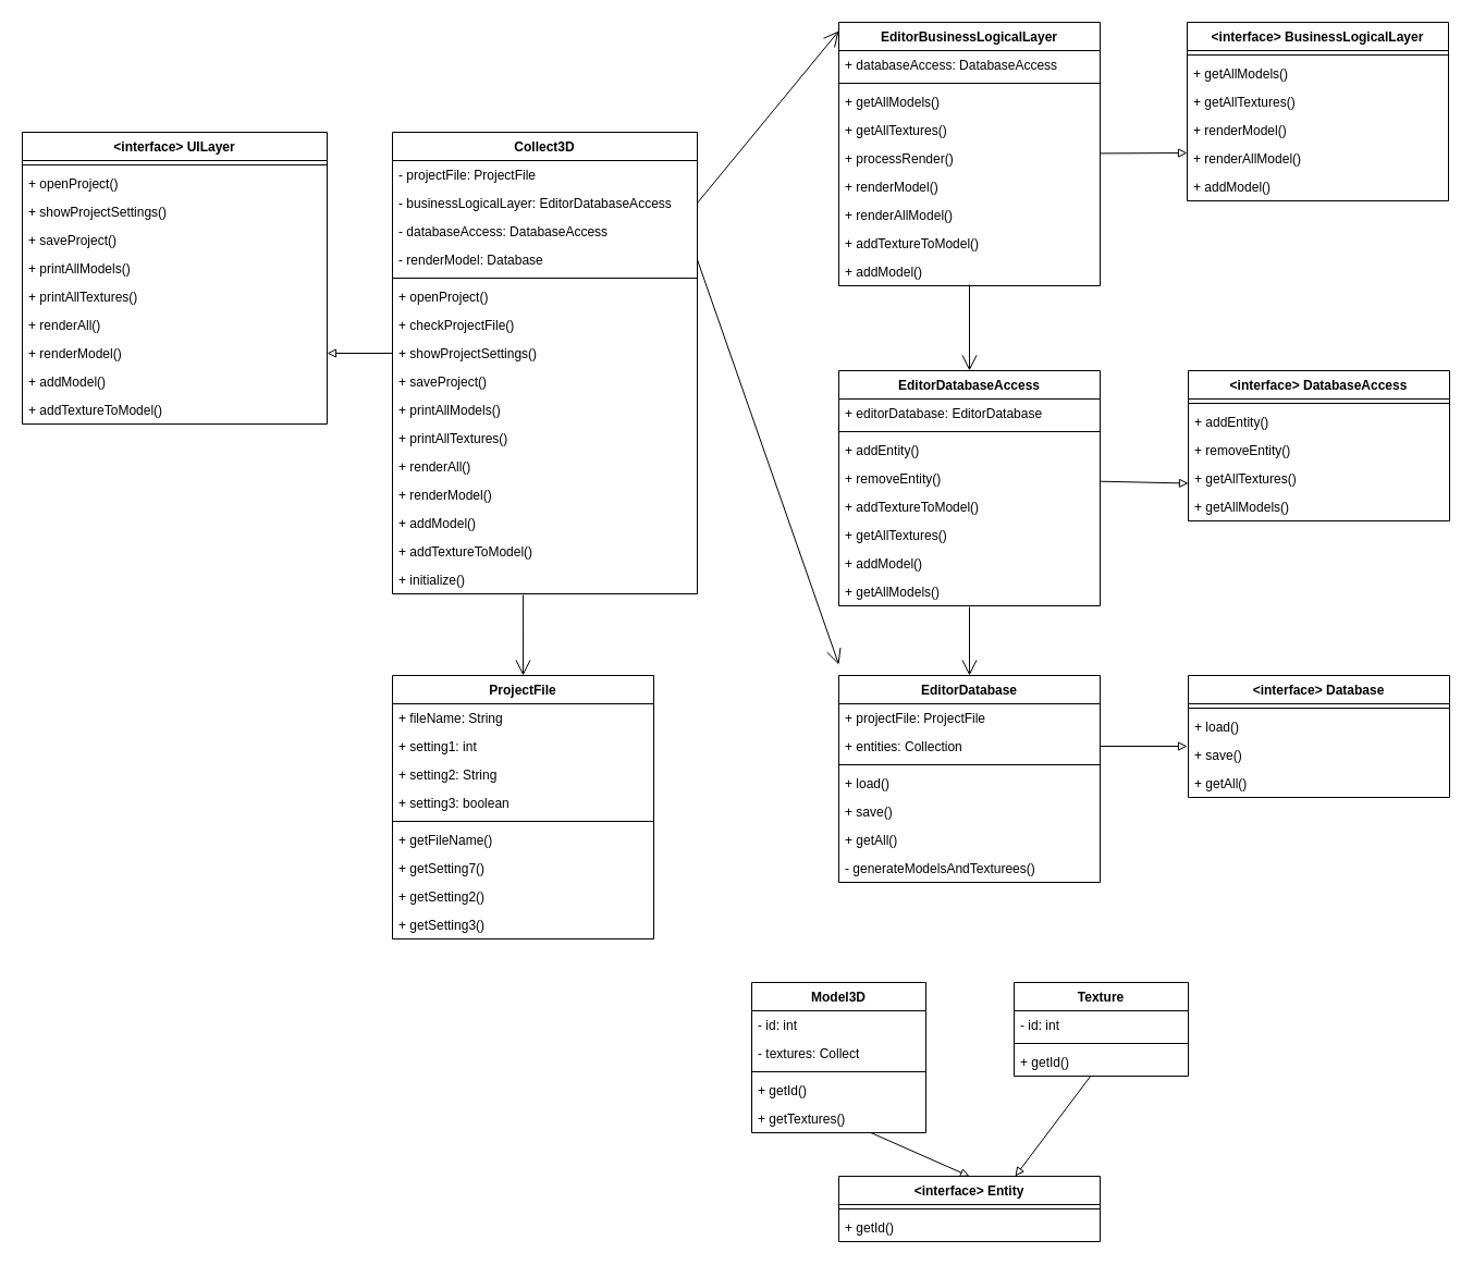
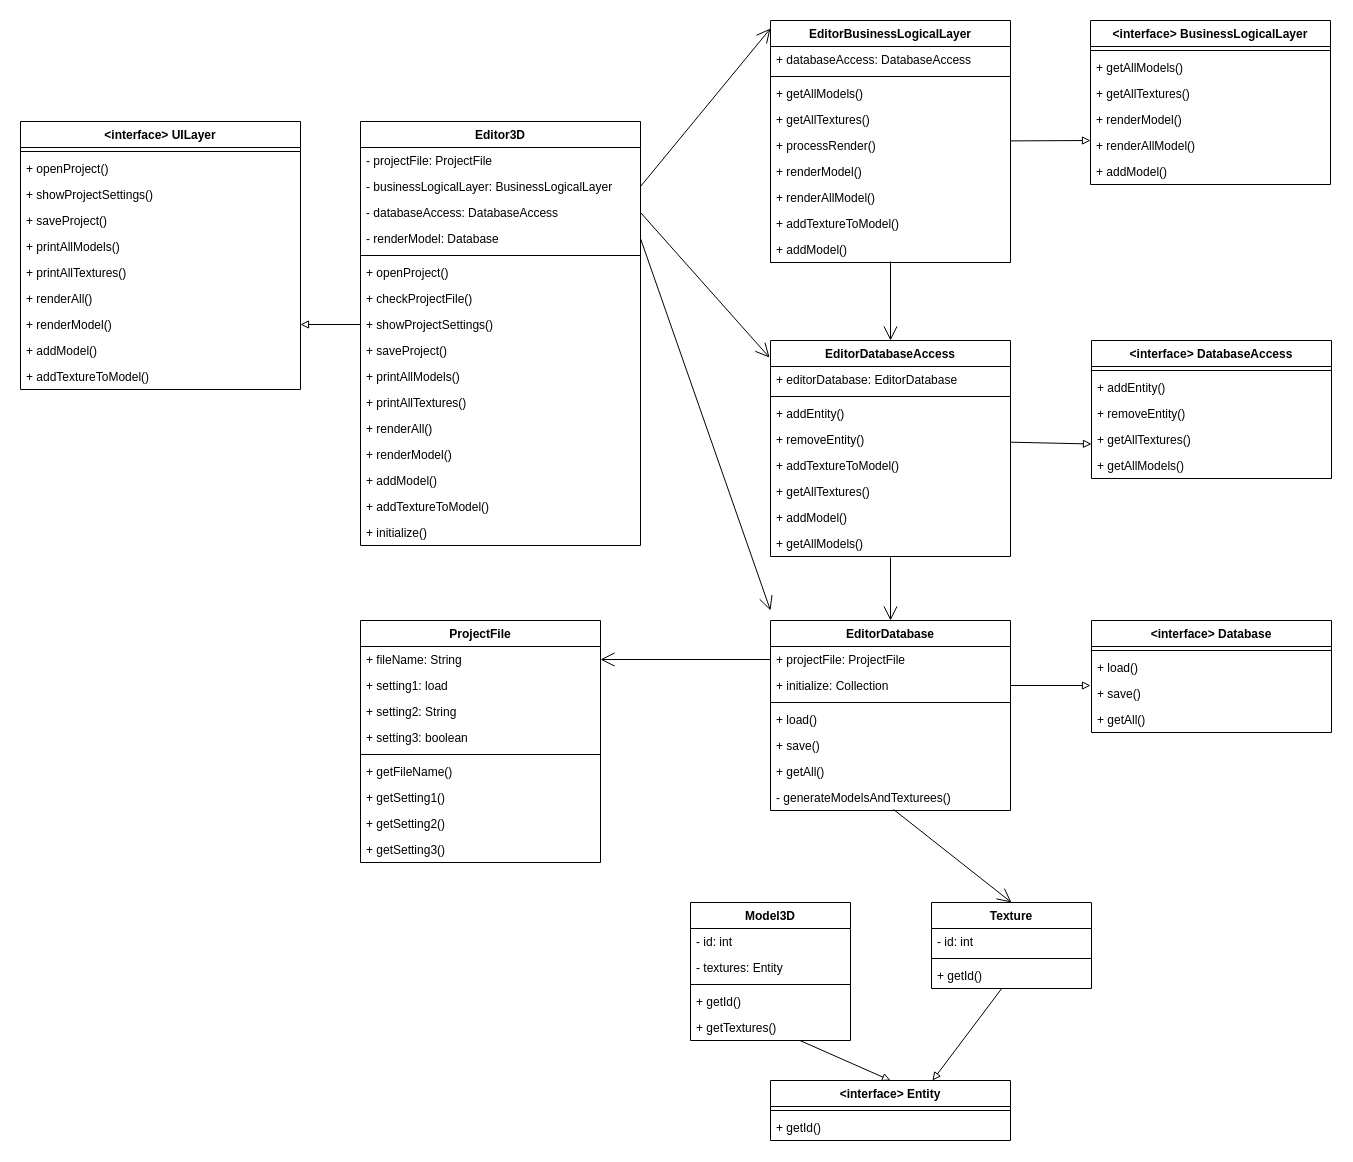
- <mxCell id="2" value="Collect3D" style="swimlane;fontStyle=1;align=center;verticalAlign=top;childLayout=stackLayout;horizontal=1;startSize=26;horizontalStack=0;resizeParent=1;resizeParentMax=0;resizeLast=0;collapsible=1;marginBottom=0;" vertex="1" parent="1"><mxGeometry x="360" y="121" width="280" height="424" as="geometry" /></mxCell>
+ <mxCell id="2" value="Editor3D" style="swimlane;fontStyle=1;align=center;verticalAlign=top;childLayout=stackLayout;horizontal=1;startSize=26;horizontalStack=0;resizeParent=1;resizeParentMax=0;resizeLast=0;collapsible=1;marginBottom=0;" vertex="1" parent="1"><mxGeometry x="360" y="121" width="280" height="424" as="geometry" /></mxCell>
- <mxCell id="4" value="- businessLogicalLayer: EditorDatabaseAccess" style="text;strokeColor=none;fillColor=none;align=left;verticalAlign=top;spacingLeft=4;spacingRight=4;overflow=hidden;rotatable=0;points=[[0,0.5],[1,0.5]];portConstraint=eastwest;" vertex="1" parent="2"><mxGeometry y="52" width="280" height="26" as="geometry" /></mxCell>
+ <mxCell id="4" value="- businessLogicalLayer: BusinessLogicalLayer" style="text;strokeColor=none;fillColor=none;align=left;verticalAlign=top;spacingLeft=4;spacingRight=4;overflow=hidden;rotatable=0;points=[[0,0.5],[1,0.5]];portConstraint=eastwest;" vertex="1" parent="2"><mxGeometry y="52" width="280" height="26" as="geometry" /></mxCell>
+ <mxCell id="110" value="" style="endArrow=open;endFill=1;endSize=12;html=1;entryX=-0.004;entryY=0.079;entryDx=0;entryDy=0;exitX=1;exitY=0.5;exitDx=0;exitDy=0;entryPerimeter=0;" edge="1" parent="1" source="5" target="69"><mxGeometry width="160" relative="1" as="geometry"><mxPoint x="960" y="626.988" as="sourcePoint" /><mxPoint x="960" y="770" as="targetPoint" /></mxGeometry></mxCell>
- <mxCell id="108" value="" style="endArrow=open;endFill=1;endSize=12;html=1;entryX=0.5;entryY=0;entryDx=0;entryDy=0;exitX=0.429;exitY=1.038;exitDx=0;exitDy=0;exitPerimeter=0;" edge="1" parent="1" source="18" target="89"><mxGeometry width="160" relative="1" as="geometry"><mxPoint x="940" y="526.988" as="sourcePoint" /><mxPoint x="940" y="670" as="targetPoint" /></mxGeometry></mxCell>
+ <mxCell id="103" value="" style="endArrow=open;endFill=1;endSize=12;html=1;entryX=1;entryY=0.5;entryDx=0;entryDy=0;exitX=0;exitY=0.5;exitDx=0;exitDy=0;" edge="1" parent="1" source="79" target="90"><mxGeometry width="160" relative="1" as="geometry"><mxPoint x="900" y="486.988" as="sourcePoint" /><mxPoint x="900" y="630" as="targetPoint" /></mxGeometry></mxCell>
- <mxCell id="91" value="+ setting1: int" style="text;strokeColor=none;fillColor=none;align=left;verticalAlign=top;spacingLeft=4;spacingRight=4;overflow=hidden;rotatable=0;points=[[0,0.5],[1,0.5]];portConstraint=eastwest;" vertex="1" parent="89"><mxGeometry y="52" width="240" height="26" as="geometry" /></mxCell>
+ <mxCell id="91" value="+ setting1: load" style="text;strokeColor=none;fillColor=none;align=left;verticalAlign=top;spacingLeft=4;spacingRight=4;overflow=hidden;rotatable=0;points=[[0,0.5],[1,0.5]];portConstraint=eastwest;" vertex="1" parent="89"><mxGeometry y="52" width="240" height="26" as="geometry" /></mxCell>
- <mxCell id="80" value="+ entities: Collection" style="text;strokeColor=none;fillColor=none;align=left;verticalAlign=top;spacingLeft=4;spacingRight=4;overflow=hidden;rotatable=0;points=[[0,0.5],[1,0.5]];portConstraint=eastwest;" vertex="1" parent="78"><mxGeometry y="52" width="240" height="26" as="geometry" /></mxCell>
+ <mxCell id="80" value="+ initialize: Collection" style="text;strokeColor=none;fillColor=none;align=left;verticalAlign=top;spacingLeft=4;spacingRight=4;overflow=hidden;rotatable=0;points=[[0,0.5],[1,0.5]];portConstraint=eastwest;" vertex="1" parent="78"><mxGeometry y="52" width="240" height="26" as="geometry" /></mxCell>
- <mxCell id="96" value="+ getSetting7()" style="text;strokeColor=none;fillColor=none;align=left;verticalAlign=top;spacingLeft=4;spacingRight=4;overflow=hidden;rotatable=0;points=[[0,0.5],[1,0.5]];portConstraint=eastwest;" vertex="1" parent="89"><mxGeometry y="164" width="240" height="26" as="geometry" /></mxCell>
+ <mxCell id="96" value="+ getSetting1()" style="text;strokeColor=none;fillColor=none;align=left;verticalAlign=top;spacingLeft=4;spacingRight=4;overflow=hidden;rotatable=0;points=[[0,0.5],[1,0.5]];portConstraint=eastwest;" vertex="1" parent="89"><mxGeometry y="164" width="240" height="26" as="geometry" /></mxCell>
+ <mxCell id="107" value="" style="endArrow=open;endFill=1;endSize=12;html=1;entryX=0.5;entryY=0;entryDx=0;entryDy=0;exitX=0.513;exitY=0.962;exitDx=0;exitDy=0;exitPerimeter=0;" edge="1" parent="1" source="85" target="25"><mxGeometry width="160" relative="1" as="geometry"><mxPoint x="930" y="516.988" as="sourcePoint" /><mxPoint x="930" y="660" as="targetPoint" /></mxGeometry></mxCell>
- <mxCell id="21" value="- textures: Collect" style="text;strokeColor=none;fillColor=none;align=left;verticalAlign=top;spacingLeft=4;spacingRight=4;overflow=hidden;rotatable=0;points=[[0,0.5],[1,0.5]];portConstraint=eastwest;" vertex="1" parent="19"><mxGeometry y="52" width="160" height="26" as="geometry" /></mxCell>
+ <mxCell id="21" value="- textures: Entity" style="text;strokeColor=none;fillColor=none;align=left;verticalAlign=top;spacingLeft=4;spacingRight=4;overflow=hidden;rotatable=0;points=[[0,0.5],[1,0.5]];portConstraint=eastwest;" vertex="1" parent="19"><mxGeometry y="52" width="160" height="26" as="geometry" /></mxCell>
